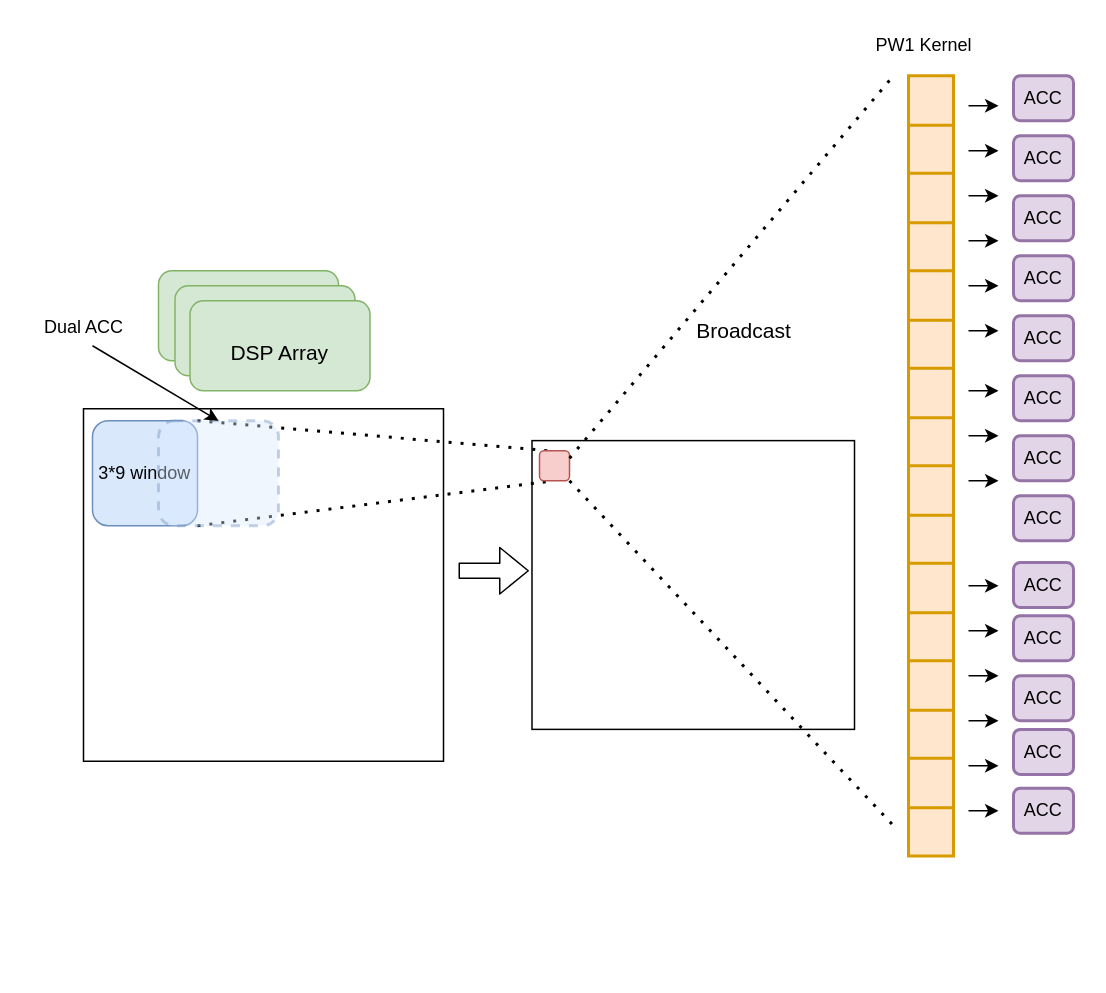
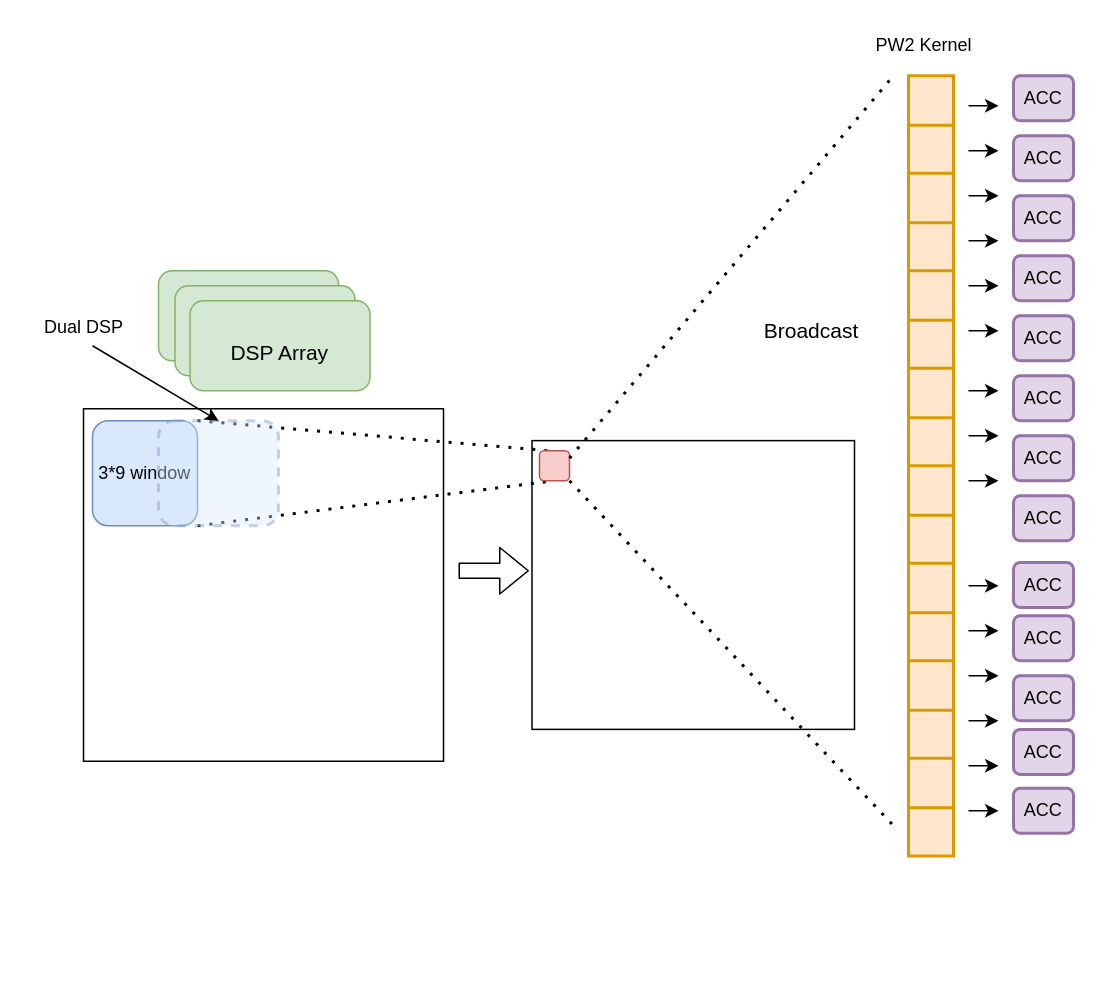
- <mxCell id="50" value="PW1 Kernel" style="text;html=1;align=center;verticalAlign=middle;resizable=0;points=[];autosize=1;strokeColor=none;" parent="1" vertex="1"><mxGeometry x="575" y="20" width="80" height="20" as="geometry" /></mxCell>
+ <mxCell id="50" value="PW2 Kernel" style="text;html=1;align=center;verticalAlign=middle;resizable=0;points=[];autosize=1;strokeColor=none;" parent="1" vertex="1"><mxGeometry x="575" y="20" width="80" height="20" as="geometry" /></mxCell>
- <mxCell id="88" value="Dual ACC" style="text;html=1;align=center;verticalAlign=middle;resizable=0;points=[];autosize=1;strokeColor=none;" parent="1" vertex="1"><mxGeometry x="20" y="208" width="70" height="20" as="geometry" /></mxCell>
+ <mxCell id="88" value="Dual DSP" style="text;html=1;align=center;verticalAlign=middle;resizable=0;points=[];autosize=1;strokeColor=none;" parent="1" vertex="1"><mxGeometry x="20" y="208" width="70" height="20" as="geometry" /></mxCell>
- <mxCell id="44" value="&lt;font style=&quot;font-size: 14px&quot;&gt;Broadcast&lt;/font&gt;" style="text;html=1;align=center;verticalAlign=middle;resizable=0;points=[];autosize=1;strokeColor=none;" parent="1" vertex="1"><mxGeometry x="455" y="210" width="80" height="20" as="geometry" /></mxCell>
+ <mxCell id="44" value="&lt;font style=&quot;font-size: 14px&quot;&gt;Broadcast&lt;/font&gt;" style="text;html=1;align=center;verticalAlign=middle;resizable=0;points=[];autosize=1;strokeColor=none;" parent="1" vertex="1"><mxGeometry x="500" y="210" width="80" height="20" as="geometry" /></mxCell>
